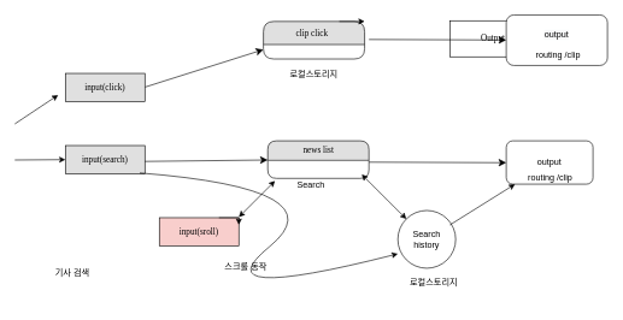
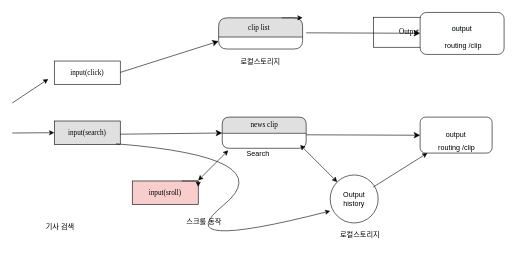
- <mxCell id="6" value="clip click&amp;nbsp;&amp;nbsp;" style="swimlane;html=1;fontStyle=0;childLayout=stackLayout;horizontal=1;startSize=32;fillColor=#e0e0e0;horizontalStack=0;resizeParent=1;resizeLast=0;collapsible=1;marginBottom=0;swimlaneFillColor=#ffffff;align=center;rounded=1;shadow=0;comic=0;labelBackgroundColor=none;strokeWidth=1;fontFamily=Verdana;fontSize=12" parent="1" vertex="1"><mxGeometry x="364" y="29" width="140" height="52" as="geometry" /></mxCell>
+ <mxCell id="6" value="clip list&amp;nbsp;&amp;nbsp;" style="swimlane;html=1;fontStyle=0;childLayout=stackLayout;horizontal=1;startSize=32;fillColor=#e0e0e0;horizontalStack=0;resizeParent=1;resizeLast=0;collapsible=1;marginBottom=0;swimlaneFillColor=#ffffff;align=center;rounded=1;shadow=0;comic=0;labelBackgroundColor=none;strokeWidth=1;fontFamily=Verdana;fontSize=12" parent="1" vertex="1"><mxGeometry x="364" y="29" width="140" height="52" as="geometry" /></mxCell>
- <mxCell id="4" value="input(click)" style="whiteSpace=wrap;html=1;rounded=0;shadow=0;comic=0;labelBackgroundColor=none;strokeWidth=1;fontFamily=Verdana;fontSize=12;align=center;fillColor=#e0e0e0;" parent="1" vertex="1"><mxGeometry x="90" y="101" width="110" height="39" as="geometry" /></mxCell>
+ <mxCell id="4" value="input(click)" style="whiteSpace=wrap;html=1;rounded=0;shadow=0;comic=0;labelBackgroundColor=none;strokeWidth=1;fontFamily=Verdana;fontSize=12;align=center;" parent="1" vertex="1"><mxGeometry x="90" y="101" width="110" height="39" as="geometry" /></mxCell>
- <mxCell id="12" value="news list" style="swimlane;html=1;fontStyle=0;childLayout=stackLayout;horizontal=1;startSize=27;fillColor=#e0e0e0;horizontalStack=0;resizeParent=1;resizeLast=0;collapsible=1;marginBottom=0;swimlaneFillColor=#ffffff;align=center;rounded=1;shadow=0;comic=0;labelBackgroundColor=none;strokeWidth=1;fontFamily=Verdana;fontSize=12" vertex="1" parent="1"><mxGeometry x="370" y="194.5" width="140" height="52" as="geometry" /></mxCell>
+ <mxCell id="12" value="news clip" style="swimlane;html=1;fontStyle=0;childLayout=stackLayout;horizontal=1;startSize=27;fillColor=#e0e0e0;horizontalStack=0;resizeParent=1;resizeLast=0;collapsible=1;marginBottom=0;swimlaneFillColor=#ffffff;align=center;rounded=1;shadow=0;comic=0;labelBackgroundColor=none;strokeWidth=1;fontFamily=Verdana;fontSize=12" vertex="1" parent="1"><mxGeometry x="370" y="194.5" width="140" height="52" as="geometry" /></mxCell>
- <mxCell id="23" value="Search history" style="text;html=1;strokeColor=none;fillColor=none;align=center;verticalAlign=middle;whiteSpace=wrap;rounded=0;" vertex="1" parent="1"><mxGeometry x="560" y="316" width="60" height="30" as="geometry" /></mxCell>
+ <mxCell id="23" value="Output history" style="text;html=1;strokeColor=none;fillColor=none;align=center;verticalAlign=middle;whiteSpace=wrap;rounded=0;" vertex="1" parent="1"><mxGeometry x="560" y="316" width="60" height="30" as="geometry" /></mxCell>
